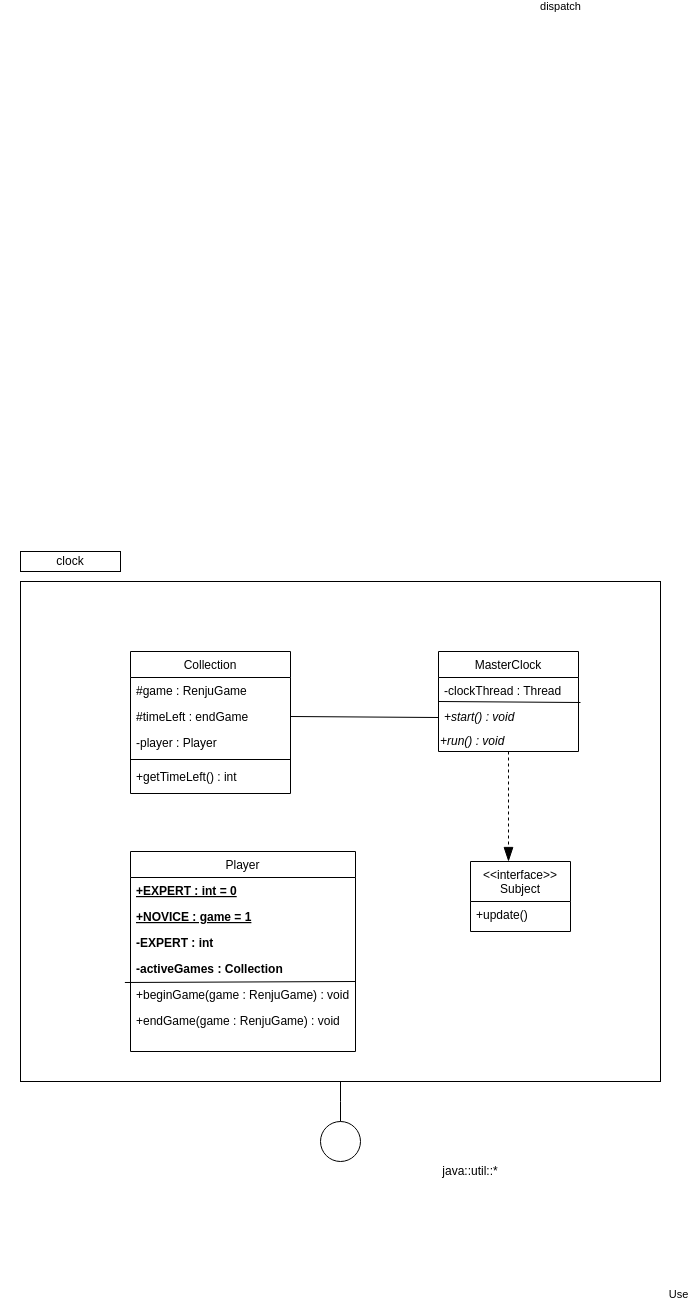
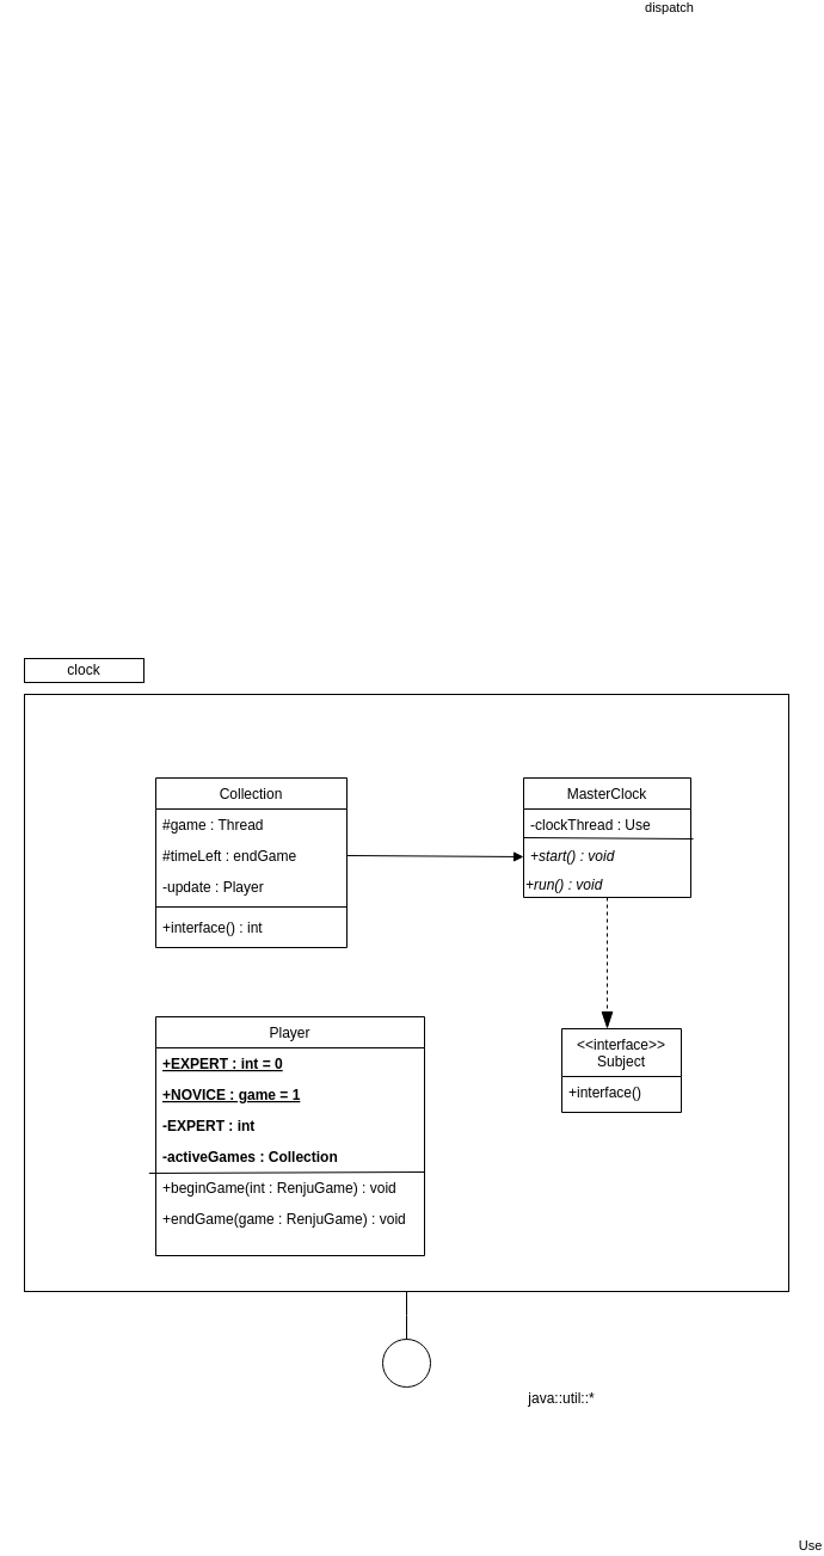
- <mxCell id="8" value="#game : RenjuGame" style="text;align=left;verticalAlign=top;spacingLeft=4;spacingRight=4;overflow=hidden;rotatable=0;points=[[0,0.5],[1,0.5]];portConstraint=eastwest;" parent="7" vertex="1"><mxGeometry y="26" width="160" height="26" as="geometry" /></mxCell>
+ <mxCell id="8" value="#game : Thread" style="text;align=left;verticalAlign=top;spacingLeft=4;spacingRight=4;overflow=hidden;rotatable=0;points=[[0,0.5],[1,0.5]];portConstraint=eastwest;" parent="7" vertex="1"><mxGeometry y="26" width="160" height="26" as="geometry" /></mxCell>
- <mxCell id="3" value="-clockThread : Thread" style="text;align=left;verticalAlign=top;spacingLeft=4;spacingRight=4;overflow=hidden;rotatable=0;points=[[0,0.5],[1,0.5]];portConstraint=eastwest;rounded=0;shadow=0;html=0;" parent="2" vertex="1"><mxGeometry y="26" width="140" height="26" as="geometry" /></mxCell>
+ <mxCell id="3" value="-clockThread : Use" style="text;align=left;verticalAlign=top;spacingLeft=4;spacingRight=4;overflow=hidden;rotatable=0;points=[[0,0.5],[1,0.5]];portConstraint=eastwest;rounded=0;shadow=0;html=0;" parent="2" vertex="1"><mxGeometry y="26" width="140" height="26" as="geometry" /></mxCell>
- <mxCell id="13" value="dispatch" style="html=1;verticalAlign=bottom;endArrow=none;exitX=1;exitY=0.5;exitDx=0;exitDy=0;entryX=0;entryY=0.5;entryDx=0;entryDy=0;" edge="1" parent="1" source="9" target="4"><mxGeometry x="-1" y="646" width="80" relative="1" as="geometry"><mxPoint x="300" y="390" as="sourcePoint" /><mxPoint x="390" y="240" as="targetPoint" /><mxPoint x="266" y="-55" as="offset" /></mxGeometry></mxCell>
+ <mxCell id="13" value="dispatch" style="html=1;verticalAlign=bottom;endArrow=block;exitX=1;exitY=0.5;exitDx=0;exitDy=0;entryX=0;entryY=0.5;entryDx=0;entryDy=0;" edge="1" parent="1" source="9" target="4"><mxGeometry x="-1" y="646" width="80" relative="1" as="geometry"><mxPoint x="300" y="390" as="sourcePoint" /><mxPoint x="390" y="240" as="targetPoint" /><mxPoint x="266" y="-55" as="offset" /></mxGeometry></mxCell>
- <mxCell id="10" value="-player : Player" style="text;align=left;verticalAlign=top;spacingLeft=4;spacingRight=4;overflow=hidden;rotatable=0;points=[[0,0.5],[1,0.5]];portConstraint=eastwest;rounded=0;shadow=0;html=0;" parent="7" vertex="1"><mxGeometry y="78" width="160" height="26" as="geometry" /></mxCell>
+ <mxCell id="10" value="-update : Player" style="text;align=left;verticalAlign=top;spacingLeft=4;spacingRight=4;overflow=hidden;rotatable=0;points=[[0,0.5],[1,0.5]];portConstraint=eastwest;rounded=0;shadow=0;html=0;" parent="7" vertex="1"><mxGeometry y="78" width="160" height="26" as="geometry" /></mxCell>
- <mxCell id="12" value="+getTimeLeft() : int" style="text;align=left;verticalAlign=top;spacingLeft=4;spacingRight=4;overflow=hidden;rotatable=0;points=[[0,0.5],[1,0.5]];portConstraint=eastwest;" parent="7" vertex="1"><mxGeometry y="112" width="160" height="30" as="geometry" /></mxCell>
+ <mxCell id="12" value="+interface() : int" style="text;align=left;verticalAlign=top;spacingLeft=4;spacingRight=4;overflow=hidden;rotatable=0;points=[[0,0.5],[1,0.5]];portConstraint=eastwest;" parent="7" vertex="1"><mxGeometry y="112" width="160" height="30" as="geometry" /></mxCell>
- <mxCell id="15" value="+update()" style="text;align=left;verticalAlign=top;spacingLeft=4;spacingRight=4;overflow=hidden;rotatable=0;points=[[0,0.5],[1,0.5]];portConstraint=eastwest;fontStyle=0" vertex="1" parent="14"><mxGeometry y="40" width="100" height="26" as="geometry" /></mxCell>
+ <mxCell id="15" value="+interface()" style="text;align=left;verticalAlign=top;spacingLeft=4;spacingRight=4;overflow=hidden;rotatable=0;points=[[0,0.5],[1,0.5]];portConstraint=eastwest;fontStyle=0" vertex="1" parent="14"><mxGeometry y="40" width="100" height="26" as="geometry" /></mxCell>
- <mxCell id="27" value="+beginGame(game : RenjuGame) : void" style="text;align=left;verticalAlign=top;spacingLeft=4;spacingRight=4;overflow=hidden;rotatable=0;points=[[0,0.5],[1,0.5]];portConstraint=eastwest;fontStyle=0" vertex="1" parent="22"><mxGeometry y="130" width="225" height="26" as="geometry" /></mxCell>
+ <mxCell id="27" value="+beginGame(int : RenjuGame) : void" style="text;align=left;verticalAlign=top;spacingLeft=4;spacingRight=4;overflow=hidden;rotatable=0;points=[[0,0.5],[1,0.5]];portConstraint=eastwest;fontStyle=0" vertex="1" parent="22"><mxGeometry y="130" width="225" height="26" as="geometry" /></mxCell>
